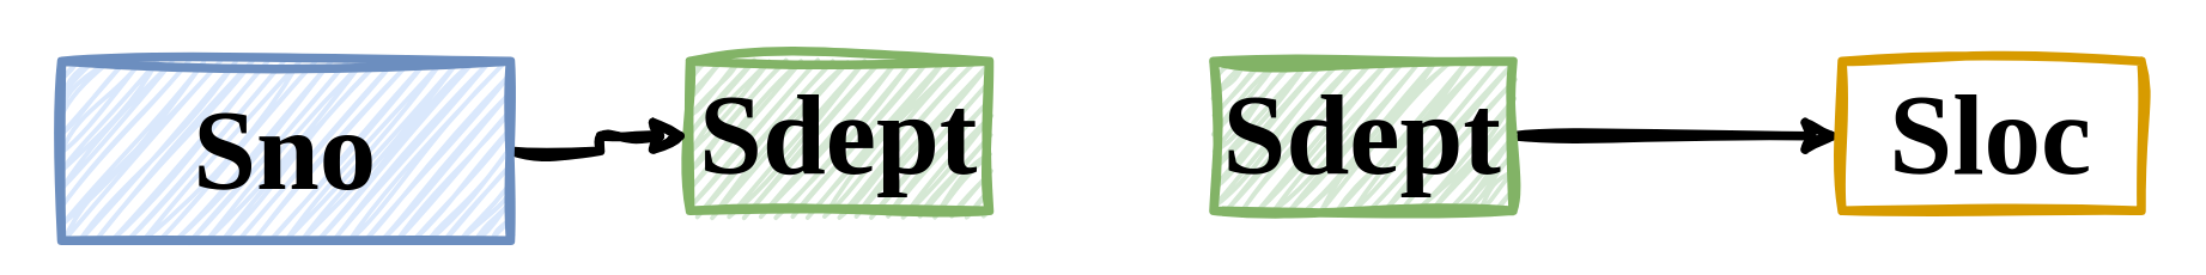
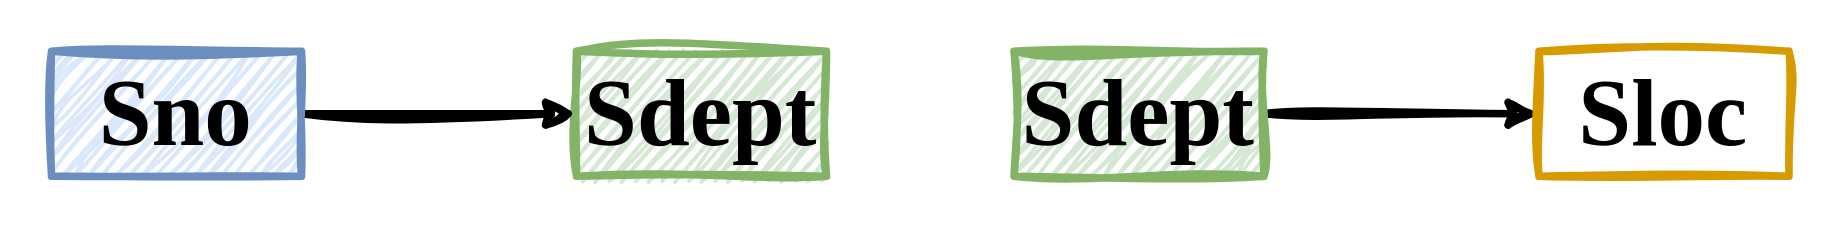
- <mxCell id="4" value="&lt;b&gt;&lt;font style=&quot;font-size: 38px;&quot;&gt;Sno&lt;/font&gt;&lt;/b&gt;" style="rounded=0;whiteSpace=wrap;html=1;sketch=1;hachureGap=4;jiggle=2;curveFitting=1;fontFamily=FZJingLeiS-R-GB;fontSize=28;fillColor=#dae8fc;strokeWidth=3;strokeColor=#6c8ebf;" vertex="1" parent="1"><mxGeometry x="20" y="20" width="150" height="60" as="geometry" /></mxCell>
+ <mxCell id="4" value="&lt;b&gt;&lt;font style=&quot;font-size: 38px;&quot;&gt;Sno&lt;/font&gt;&lt;/b&gt;" style="rounded=0;whiteSpace=wrap;html=1;sketch=1;hachureGap=4;jiggle=2;curveFitting=1;fontFamily=FZJingLeiS-R-GB;fontSize=28;fillColor=#dae8fc;strokeWidth=3;strokeColor=#6c8ebf;" vertex="1" parent="1"><mxGeometry x="20" y="20" width="100" height="50" as="geometry" /></mxCell>
